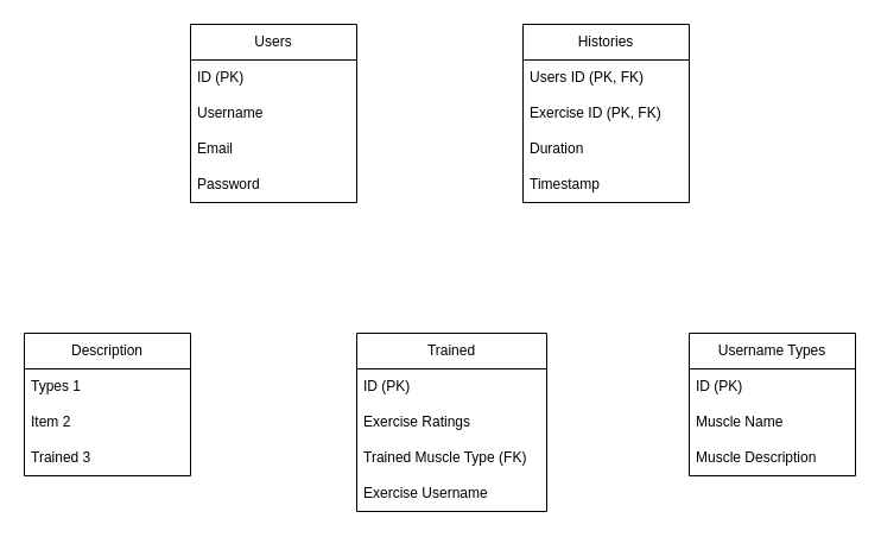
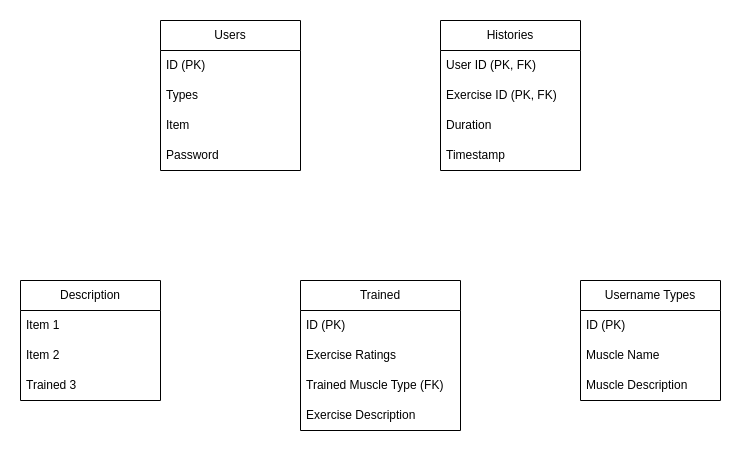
- <mxCell id="13" value="Users ID (PK, FK)" style="text;strokeColor=none;fillColor=none;align=left;verticalAlign=middle;spacingLeft=4;spacingRight=4;overflow=hidden;points=[[0,0.5],[1,0.5]];portConstraint=eastwest;rotatable=0;whiteSpace=wrap;html=1;" vertex="1" parent="12"><mxGeometry y="30" width="140" height="30" as="geometry" /></mxCell>
+ <mxCell id="13" value="User ID (PK, FK)" style="text;strokeColor=none;fillColor=none;align=left;verticalAlign=middle;spacingLeft=4;spacingRight=4;overflow=hidden;points=[[0,0.5],[1,0.5]];portConstraint=eastwest;rotatable=0;whiteSpace=wrap;html=1;" vertex="1" parent="12"><mxGeometry y="30" width="140" height="30" as="geometry" /></mxCell>
- <mxCell id="4" value="Username" style="text;strokeColor=none;fillColor=none;align=left;verticalAlign=middle;spacingLeft=4;spacingRight=4;overflow=hidden;points=[[0,0.5],[1,0.5]];portConstraint=eastwest;rotatable=0;whiteSpace=wrap;html=1;" vertex="1" parent="2"><mxGeometry y="60" width="140" height="30" as="geometry" /></mxCell>
+ <mxCell id="4" value="Types" style="text;strokeColor=none;fillColor=none;align=left;verticalAlign=middle;spacingLeft=4;spacingRight=4;overflow=hidden;points=[[0,0.5],[1,0.5]];portConstraint=eastwest;rotatable=0;whiteSpace=wrap;html=1;" vertex="1" parent="2"><mxGeometry y="60" width="140" height="30" as="geometry" /></mxCell>
- <mxCell id="5" value="Email" style="text;strokeColor=none;fillColor=none;align=left;verticalAlign=middle;spacingLeft=4;spacingRight=4;overflow=hidden;points=[[0,0.5],[1,0.5]];portConstraint=eastwest;rotatable=0;whiteSpace=wrap;html=1;" vertex="1" parent="2"><mxGeometry y="90" width="140" height="30" as="geometry" /></mxCell>
+ <mxCell id="5" value="Item" style="text;strokeColor=none;fillColor=none;align=left;verticalAlign=middle;spacingLeft=4;spacingRight=4;overflow=hidden;points=[[0,0.5],[1,0.5]];portConstraint=eastwest;rotatable=0;whiteSpace=wrap;html=1;" vertex="1" parent="2"><mxGeometry y="90" width="140" height="30" as="geometry" /></mxCell>
- <mxCell id="22" value="Types 1" style="text;strokeColor=none;fillColor=none;align=left;verticalAlign=middle;spacingLeft=4;spacingRight=4;overflow=hidden;points=[[0,0.5],[1,0.5]];portConstraint=eastwest;rotatable=0;whiteSpace=wrap;html=1;" vertex="1" parent="21"><mxGeometry y="30" width="140" height="30" as="geometry" /></mxCell>
+ <mxCell id="22" value="Item 1" style="text;strokeColor=none;fillColor=none;align=left;verticalAlign=middle;spacingLeft=4;spacingRight=4;overflow=hidden;points=[[0,0.5],[1,0.5]];portConstraint=eastwest;rotatable=0;whiteSpace=wrap;html=1;" vertex="1" parent="21"><mxGeometry y="30" width="140" height="30" as="geometry" /></mxCell>
- <mxCell id="11" value="Exercise Username" style="text;strokeColor=none;fillColor=none;align=left;verticalAlign=middle;spacingLeft=4;spacingRight=4;overflow=hidden;points=[[0,0.5],[1,0.5]];portConstraint=eastwest;rotatable=0;whiteSpace=wrap;html=1;" vertex="1" parent="7"><mxGeometry y="120" width="160" height="30" as="geometry" /></mxCell>
+ <mxCell id="11" value="Exercise Description" style="text;strokeColor=none;fillColor=none;align=left;verticalAlign=middle;spacingLeft=4;spacingRight=4;overflow=hidden;points=[[0,0.5],[1,0.5]];portConstraint=eastwest;rotatable=0;whiteSpace=wrap;html=1;" vertex="1" parent="7"><mxGeometry y="120" width="160" height="30" as="geometry" /></mxCell>
